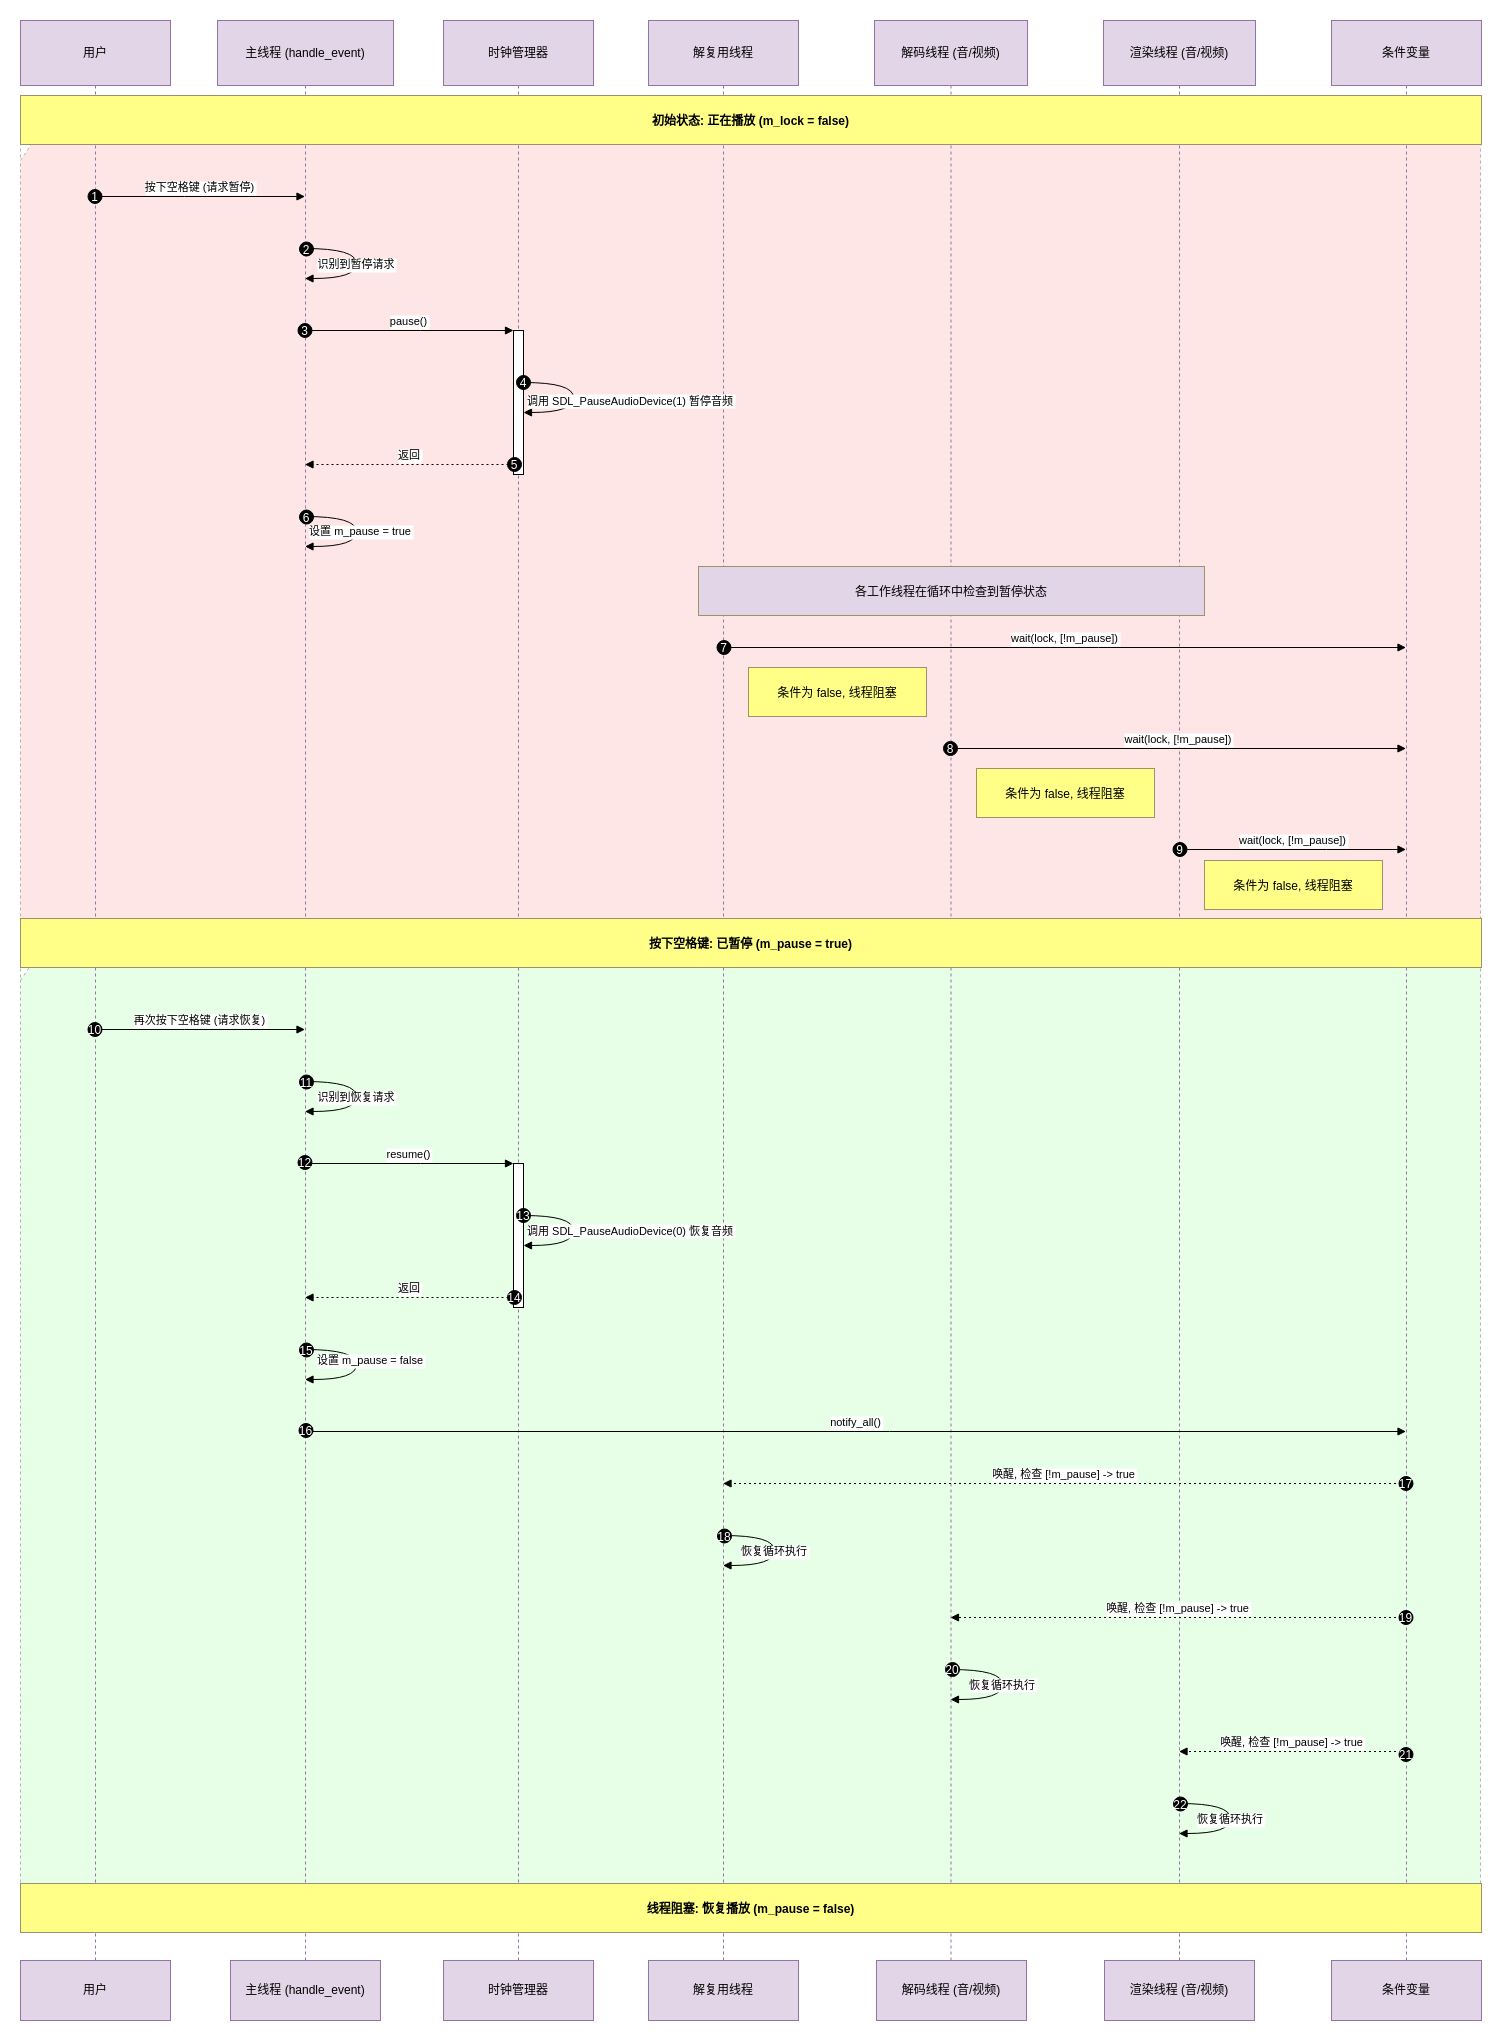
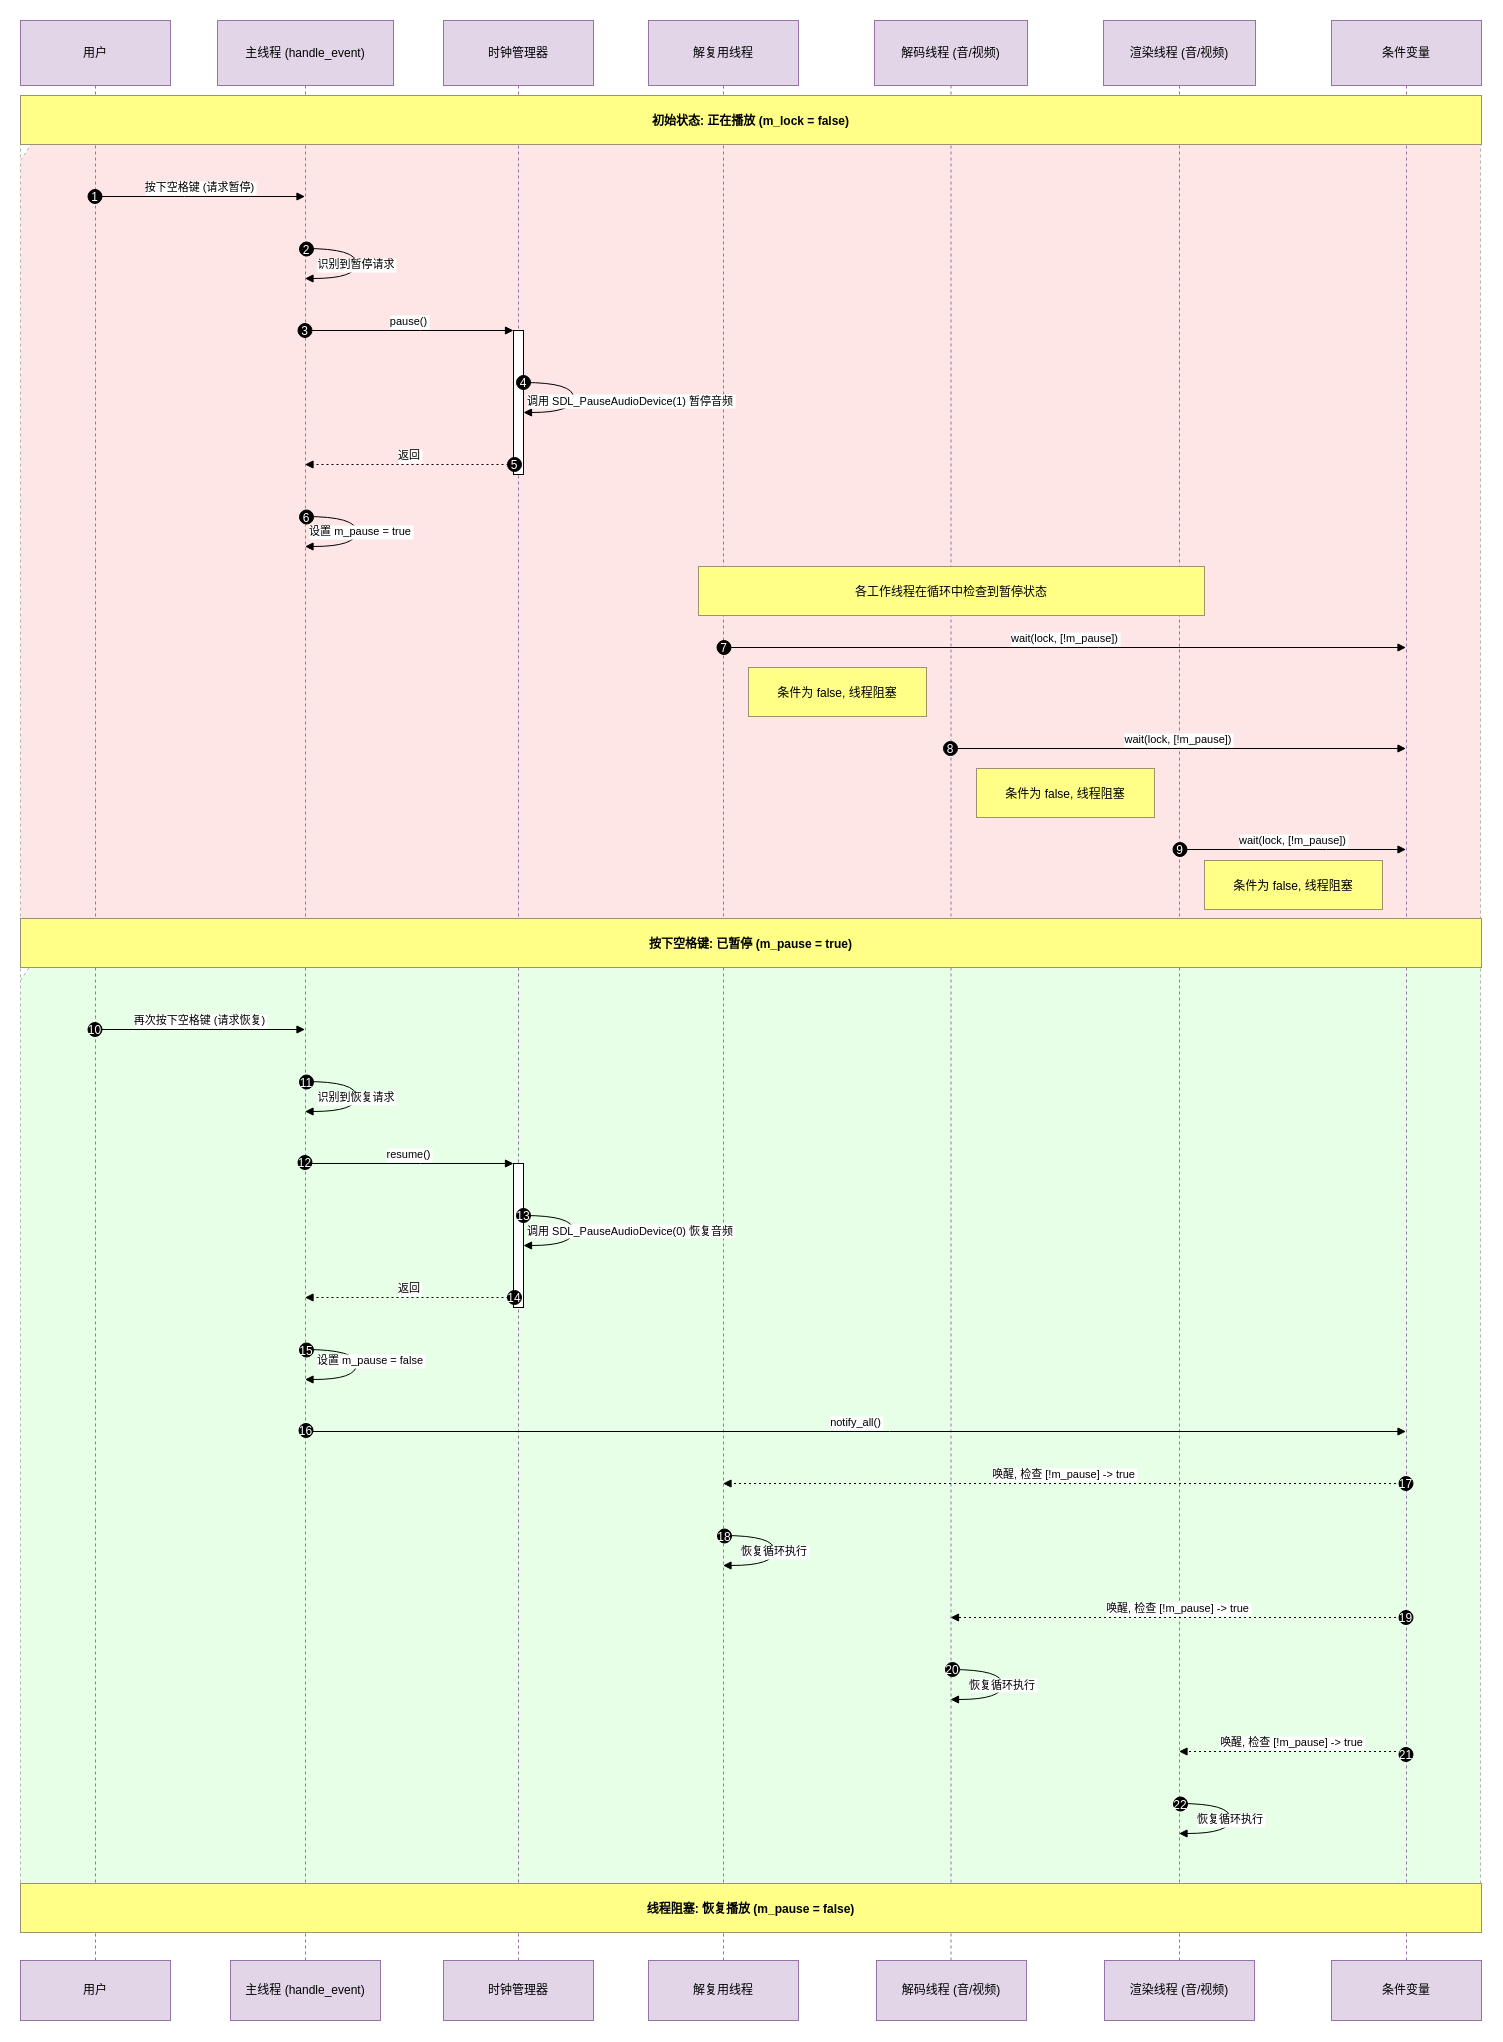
- <mxCell id="60" value="各工作线程在循环中检查到暂停状态" style="fillColor=#e1d5e7;strokeColor=#9E916F;" parent="1" vertex="1"><mxGeometry x="698" y="566" width="506" height="49" as="geometry" /></mxCell>
+ <mxCell id="60" value="各工作线程在循环中检查到暂停状态" style="fillColor=#ffff88;strokeColor=#9E916F;" parent="1" vertex="1"><mxGeometry x="698" y="566" width="506" height="49" as="geometry" /></mxCell>
